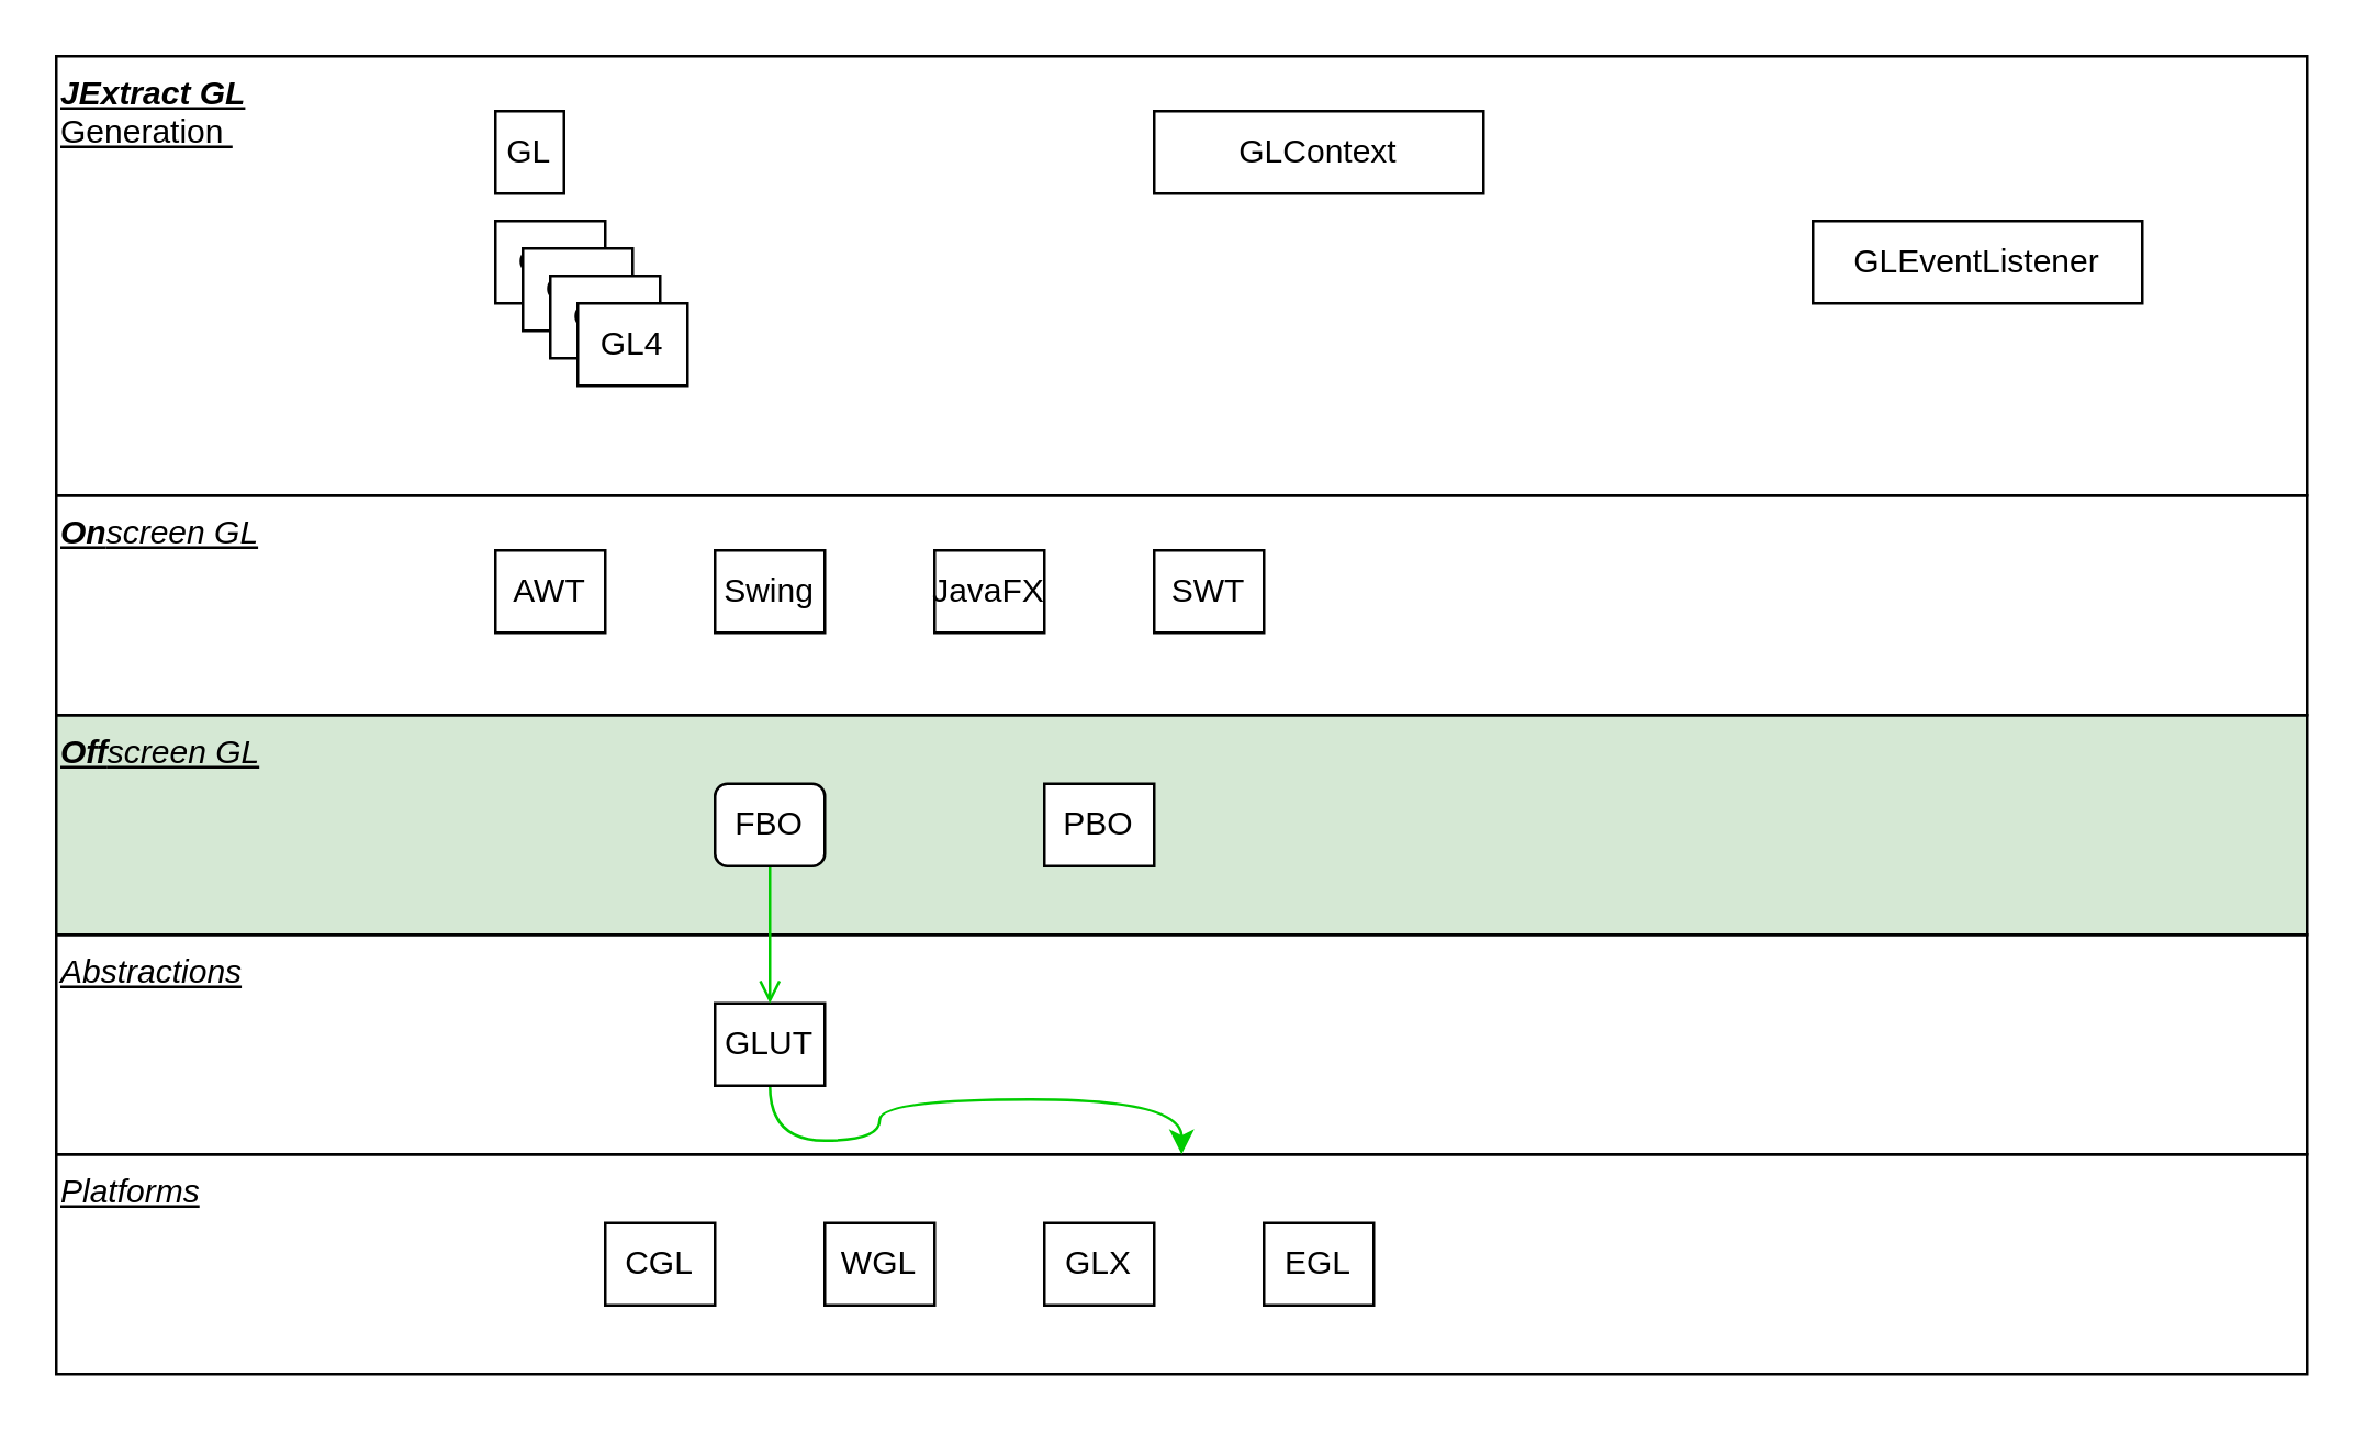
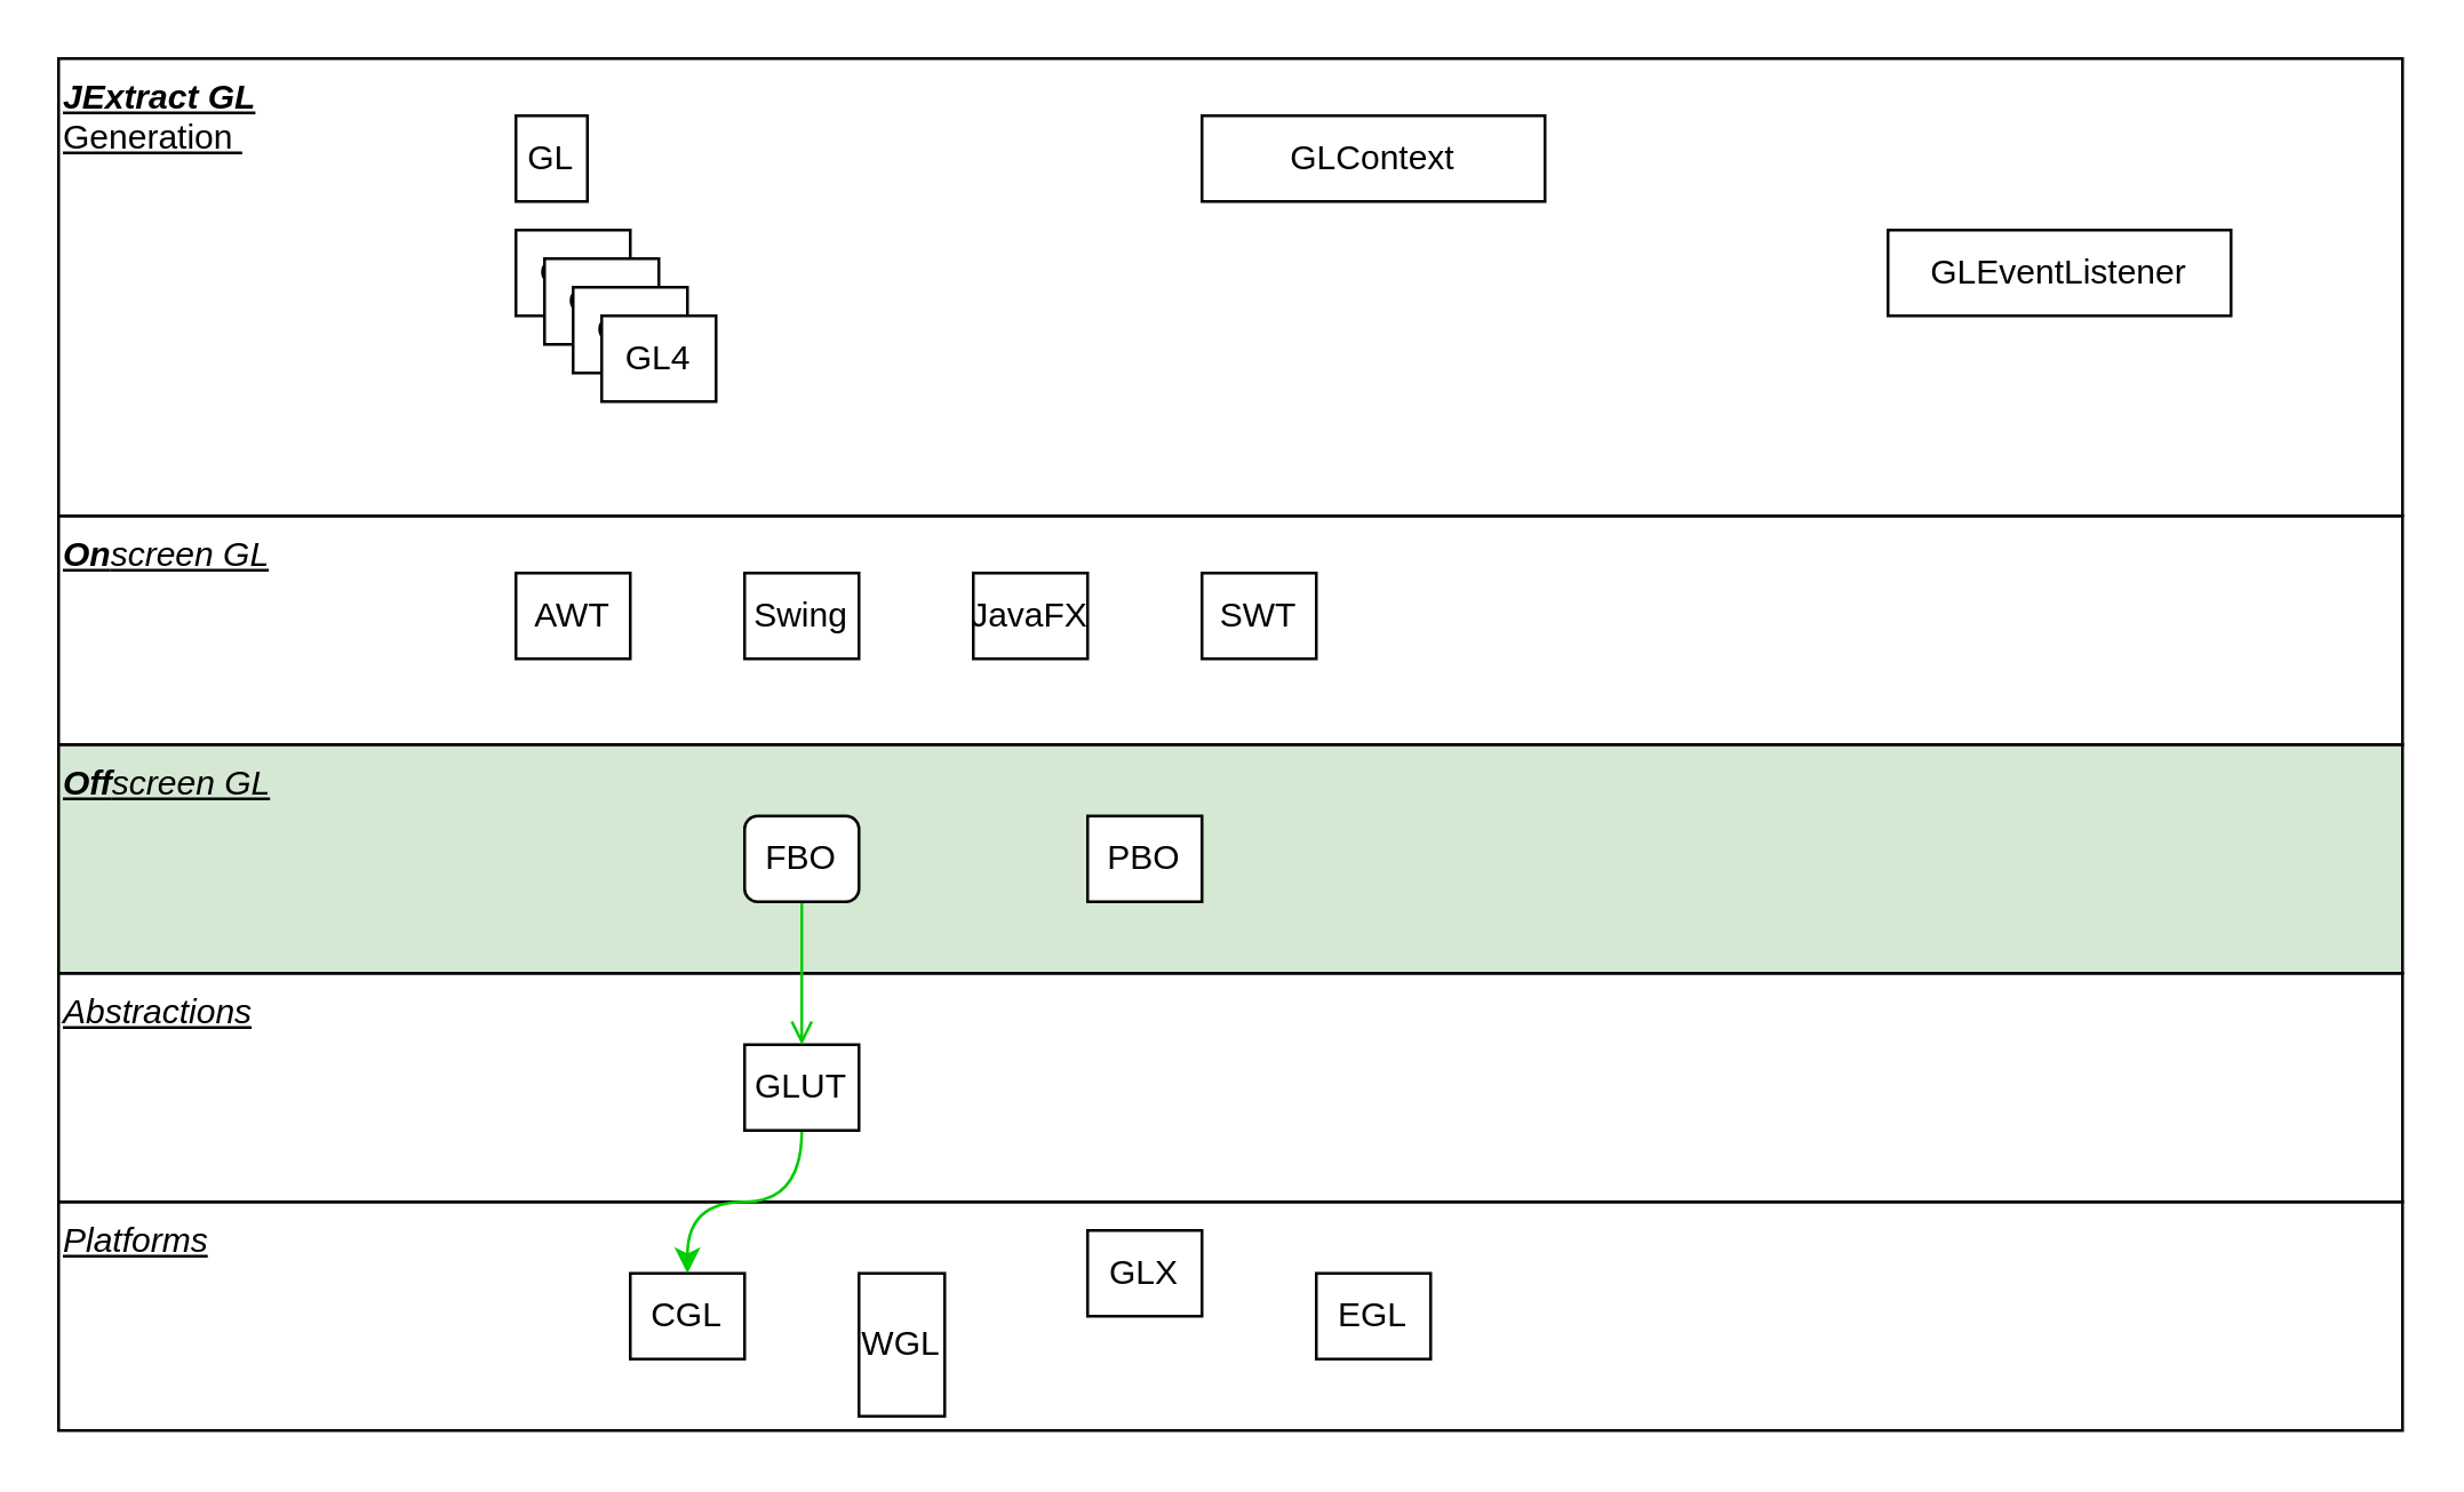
- <mxCell id="8" style="edgeStyle=orthogonalEdgeStyle;curved=1;rounded=0;orthogonalLoop=1;jettySize=auto;html=1;exitX=0.5;exitY=1;exitDx=0;exitDy=0;strokeColor=#00CC00;" edge="1" parent="1" source="9" target="2"><mxGeometry relative="1" as="geometry" /></mxCell>
+ <mxCell id="8" style="edgeStyle=orthogonalEdgeStyle;curved=1;rounded=0;orthogonalLoop=1;jettySize=auto;html=1;exitX=0.5;exitY=1;exitDx=0;exitDy=0;entryX=0.5;entryY=0;entryDx=0;entryDy=0;strokeColor=#00CC00;" edge="1" parent="1" source="9" target="3"><mxGeometry relative="1" as="geometry" /></mxCell>
- <mxCell id="4" value="WGL" style="rounded=0;whiteSpace=wrap;html=1;" vertex="1" parent="1"><mxGeometry x="300" y="445" width="40" height="30" as="geometry" /></mxCell>
+ <mxCell id="4" value="WGL" style="rounded=0;whiteSpace=wrap;html=1;" vertex="1" parent="1"><mxGeometry x="300" y="445" width="30" height="50" as="geometry" /></mxCell>
- <mxCell id="5" value="GLX" style="rounded=0;whiteSpace=wrap;html=1;" vertex="1" parent="1"><mxGeometry x="380" y="445" width="40" height="30" as="geometry" /></mxCell>
+ <mxCell id="5" value="GLX" style="rounded=0;whiteSpace=wrap;html=1;" vertex="1" parent="1"><mxGeometry x="380" y="430" width="40" height="30" as="geometry" /></mxCell>
